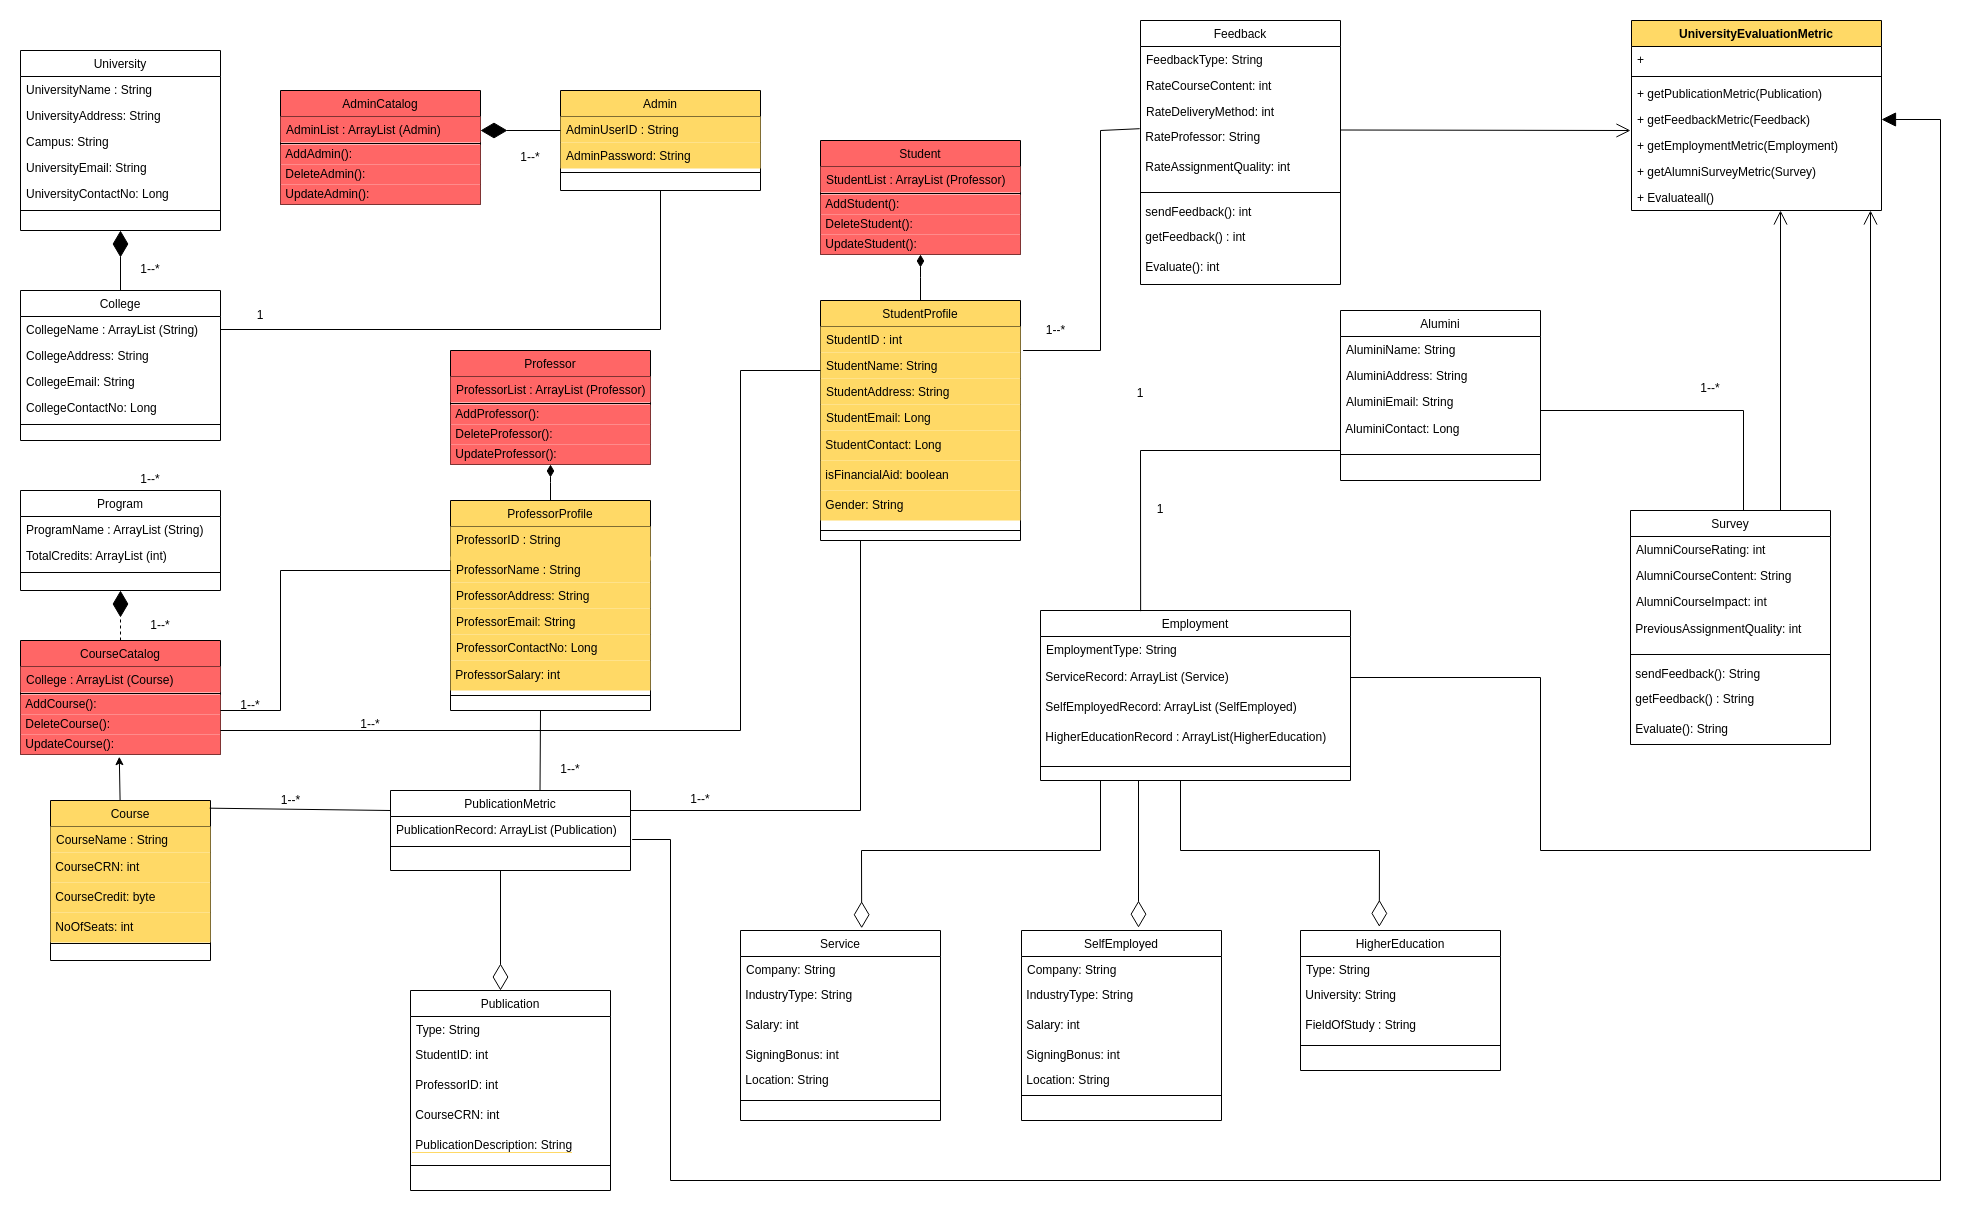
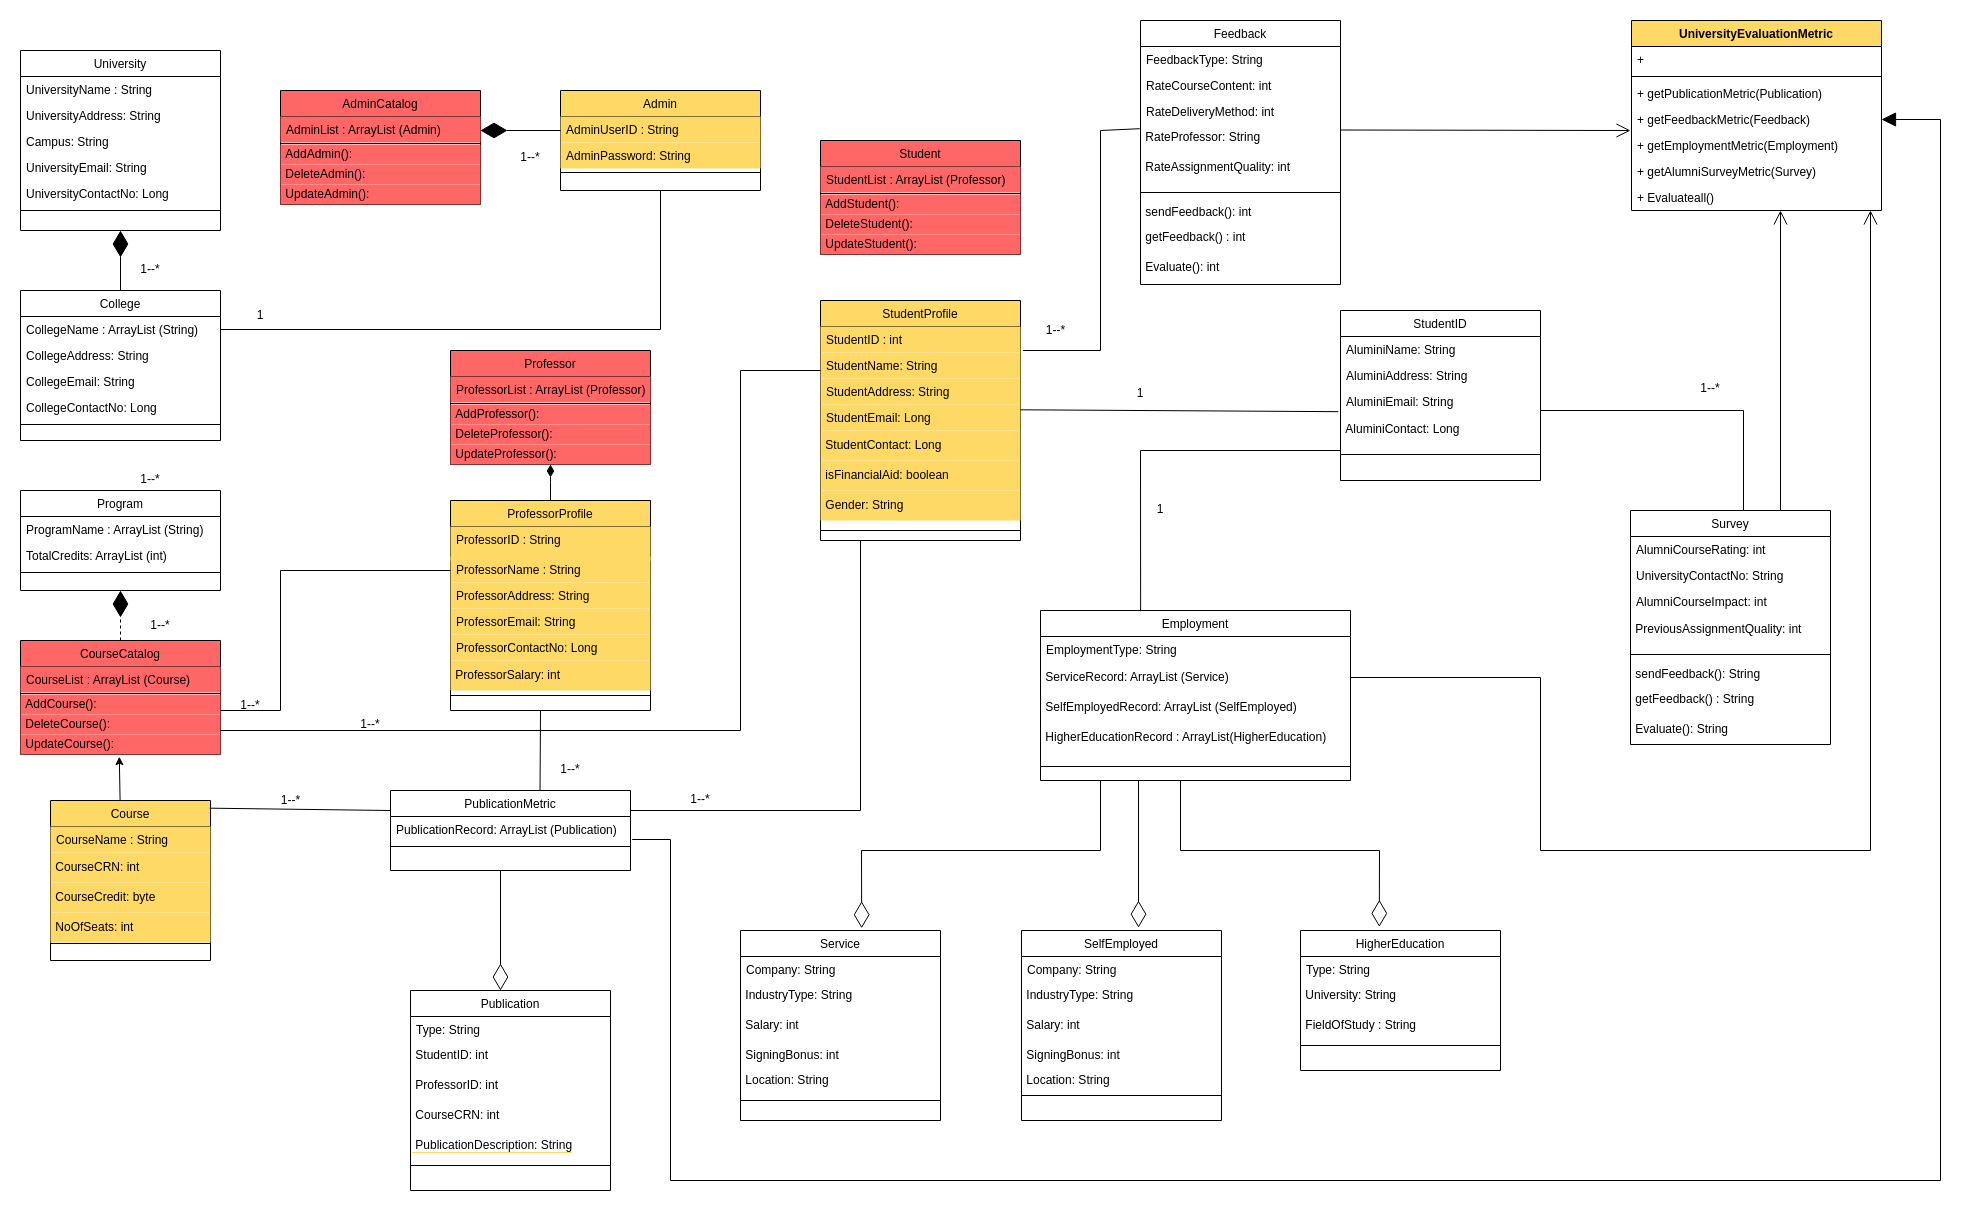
- <mxCell id="66" value="" style="html=1;endArrow=diamondThin;endFill=1;edgeStyle=elbowEdgeStyle;elbow=vertical;endSize=10;rounded=0;entryX=0.5;entryY=1;entryDx=0;entryDy=0;exitX=0.5;exitY=0;exitDx=0;exitDy=0;" parent="1" source="57" target="51" edge="1"><mxGeometry width="160" relative="1" as="geometry"><mxPoint x="1070" y="290" as="sourcePoint" /><mxPoint x="1230" y="290" as="targetPoint" /></mxGeometry></mxCell>
- <mxCell id="154" value="Alumini" style="swimlane;fontStyle=0;align=center;verticalAlign=top;childLayout=stackLayout;horizontal=1;startSize=26;horizontalStack=0;resizeParent=1;resizeLast=0;collapsible=1;marginBottom=0;rounded=0;shadow=0;strokeWidth=1;swimlaneFillColor=none;" parent="1" vertex="1"><mxGeometry x="1340" y="310" width="200" height="170" as="geometry"><mxRectangle x="40" y="40" width="160" height="26" as="alternateBounds" /></mxGeometry></mxCell>
+ <mxCell id="154" value="StudentID" style="swimlane;fontStyle=0;align=center;verticalAlign=top;childLayout=stackLayout;horizontal=1;startSize=26;horizontalStack=0;resizeParent=1;resizeLast=0;collapsible=1;marginBottom=0;rounded=0;shadow=0;strokeWidth=1;swimlaneFillColor=none;" parent="1" vertex="1"><mxGeometry x="1340" y="310" width="200" height="170" as="geometry"><mxRectangle x="40" y="40" width="160" height="26" as="alternateBounds" /></mxGeometry></mxCell>
+ <mxCell id="160" value="" style="endArrow=none;html=1;rounded=0;entryX=-0.011;entryY=0.891;entryDx=0;entryDy=0;exitX=0.999;exitY=0.204;exitDx=0;exitDy=0;exitPerimeter=0;entryPerimeter=0;" parent="1" source="61" target="157" edge="1"><mxGeometry width="50" height="50" relative="1" as="geometry"><mxPoint x="1020" y="380" as="sourcePoint" /><mxPoint x="1200" y="360" as="targetPoint" /></mxGeometry></mxCell>
- <mxCell id="147" value="AlumniCourseContent: String" style="text;align=left;verticalAlign=top;spacingLeft=4;spacingRight=4;overflow=hidden;rotatable=0;points=[[0,0.5],[1,0.5]];portConstraint=eastwest;rounded=0;shadow=0;html=0;" parent="145" vertex="1"><mxGeometry y="52" width="200" height="26" as="geometry" /></mxCell>
+ <mxCell id="147" value="UniversityContactNo: String" style="text;align=left;verticalAlign=top;spacingLeft=4;spacingRight=4;overflow=hidden;rotatable=0;points=[[0,0.5],[1,0.5]];portConstraint=eastwest;rounded=0;shadow=0;html=0;" parent="145" vertex="1"><mxGeometry y="52" width="200" height="26" as="geometry" /></mxCell>
- <mxCell id="21" value="College : ArrayList (Course)" style="text;align=left;verticalAlign=top;spacingLeft=4;spacingRight=4;overflow=hidden;rotatable=0;points=[[0,0.5],[1,0.5]];portConstraint=eastwest;fillColor=#FF6666;" parent="20" vertex="1"><mxGeometry y="26" width="200" height="26" as="geometry" /></mxCell>
+ <mxCell id="21" value="CourseList : ArrayList (Course)" style="text;align=left;verticalAlign=top;spacingLeft=4;spacingRight=4;overflow=hidden;rotatable=0;points=[[0,0.5],[1,0.5]];portConstraint=eastwest;fillColor=#FF6666;" parent="20" vertex="1"><mxGeometry y="26" width="200" height="26" as="geometry" /></mxCell>
